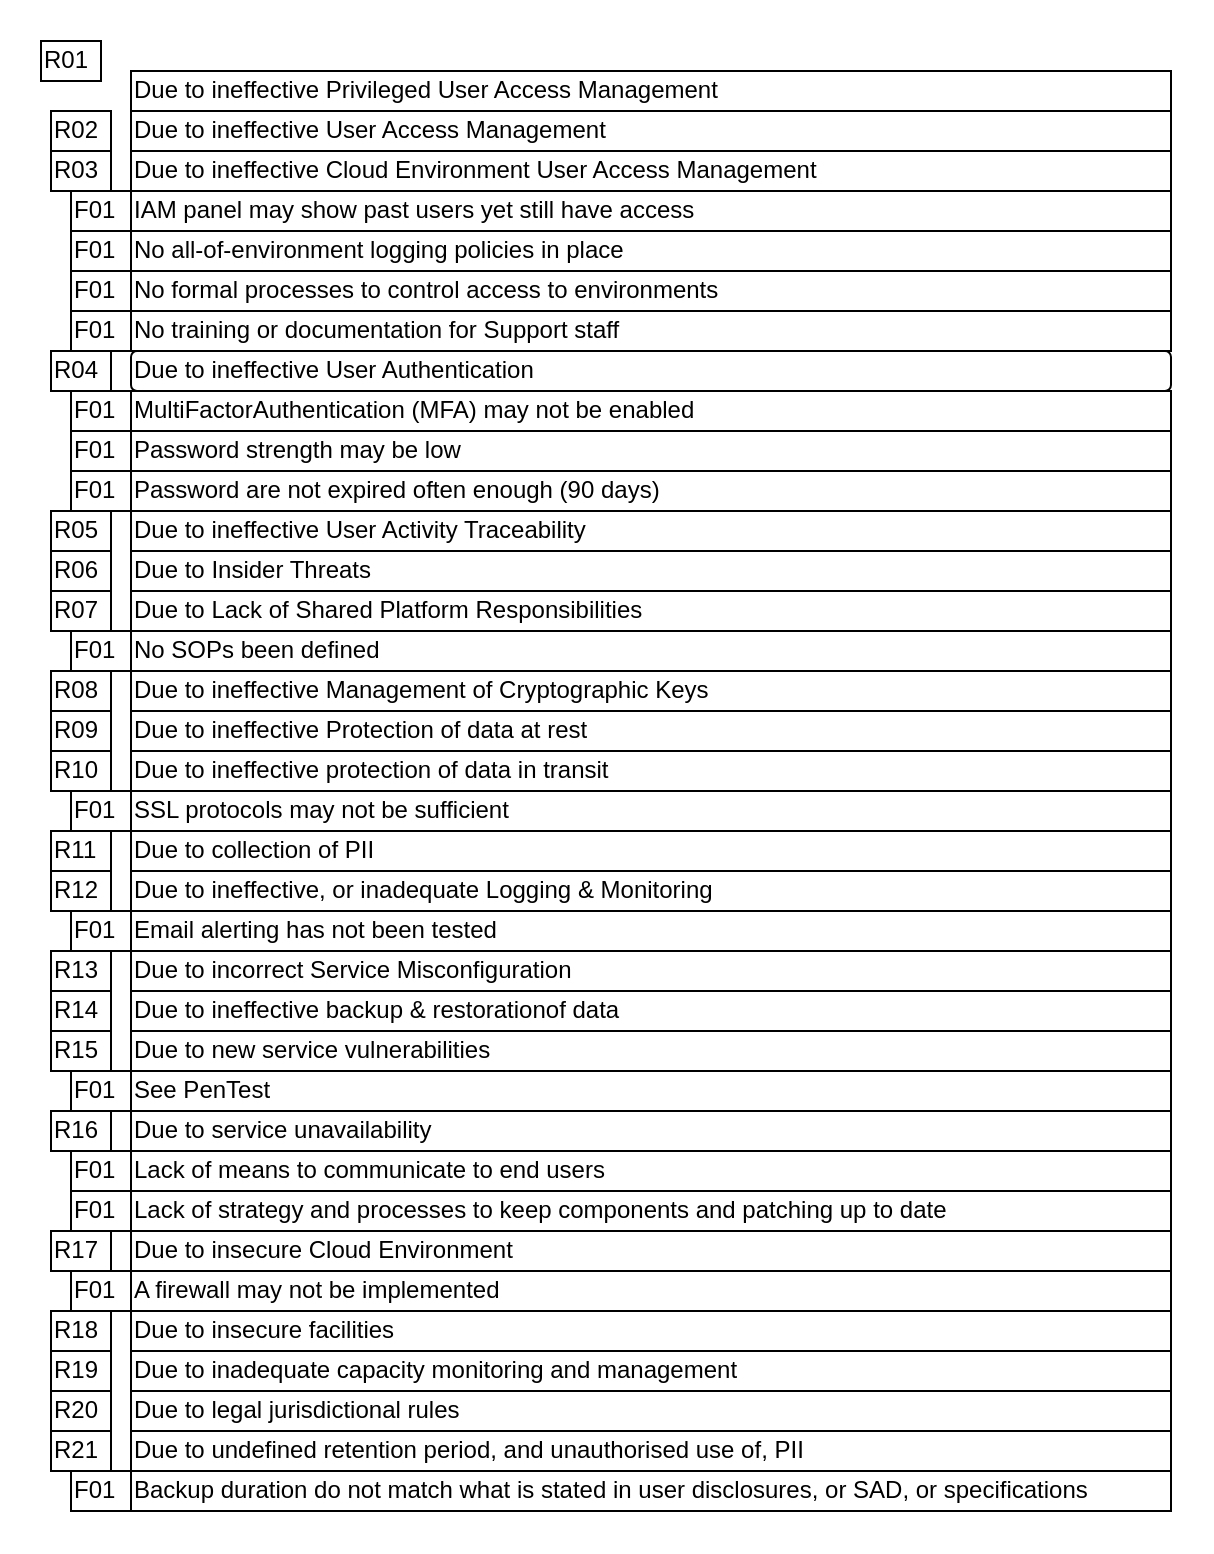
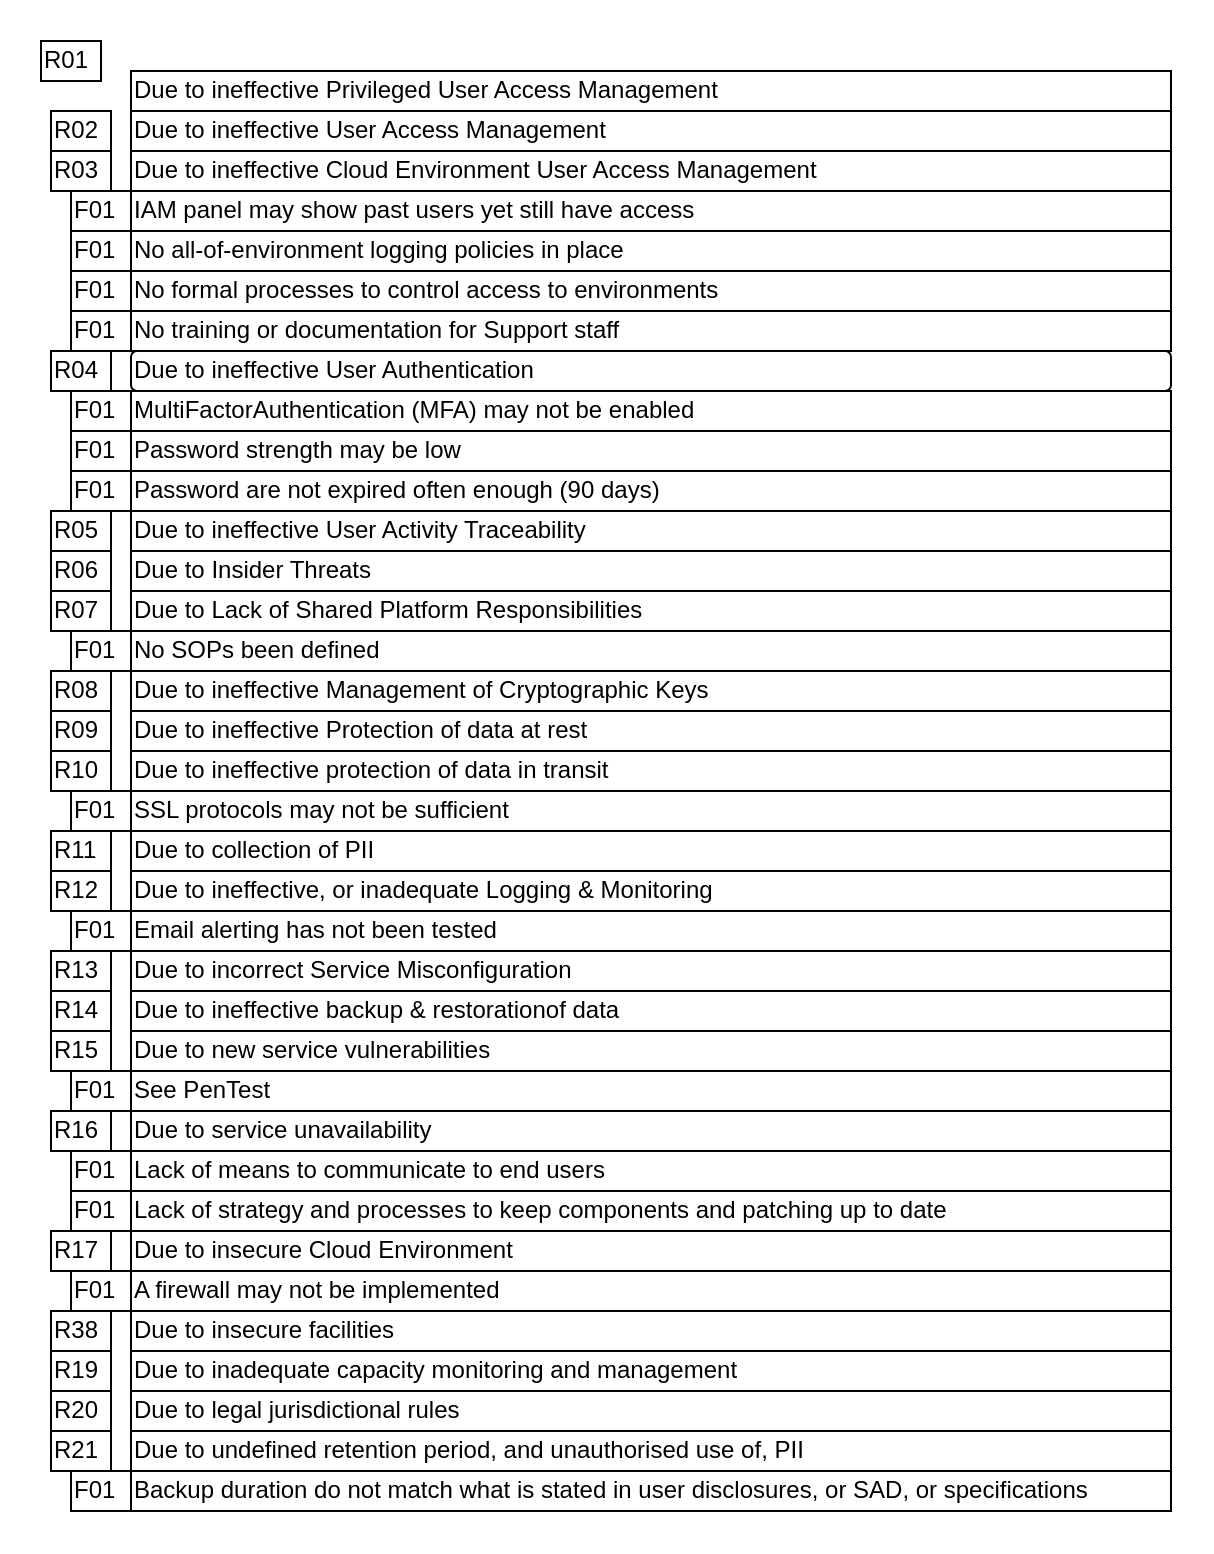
- <mxCell id="40" value="R18" style="rounded=0;whiteSpace=wrap;html=1;align=left;" vertex="1" parent="1"><mxGeometry x="25" y="655" width="30" height="20" as="geometry" /></mxCell>
+ <mxCell id="40" value="R38" style="rounded=0;whiteSpace=wrap;html=1;align=left;" vertex="1" parent="1"><mxGeometry x="25" y="655" width="30" height="20" as="geometry" /></mxCell>
